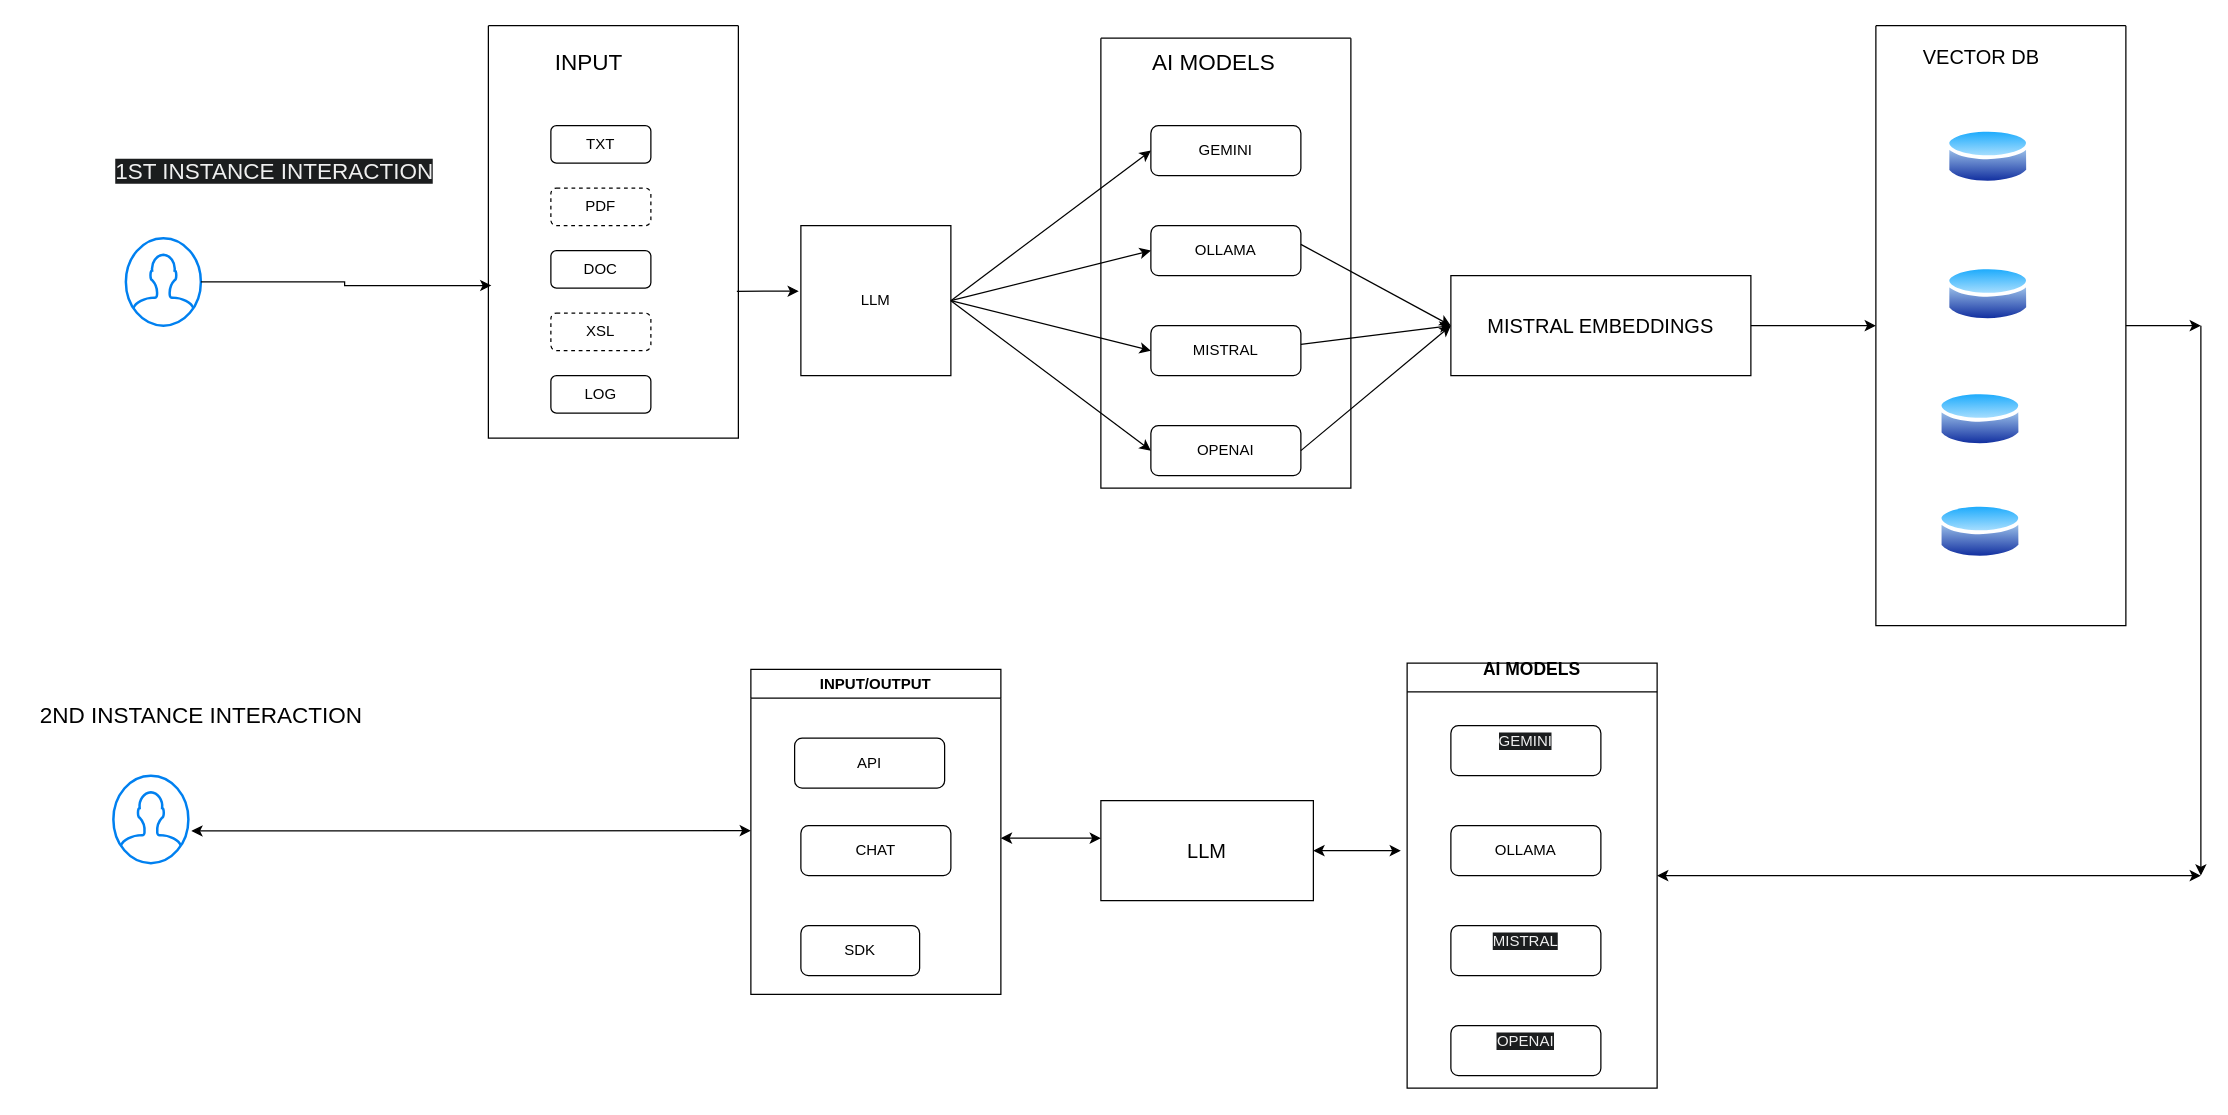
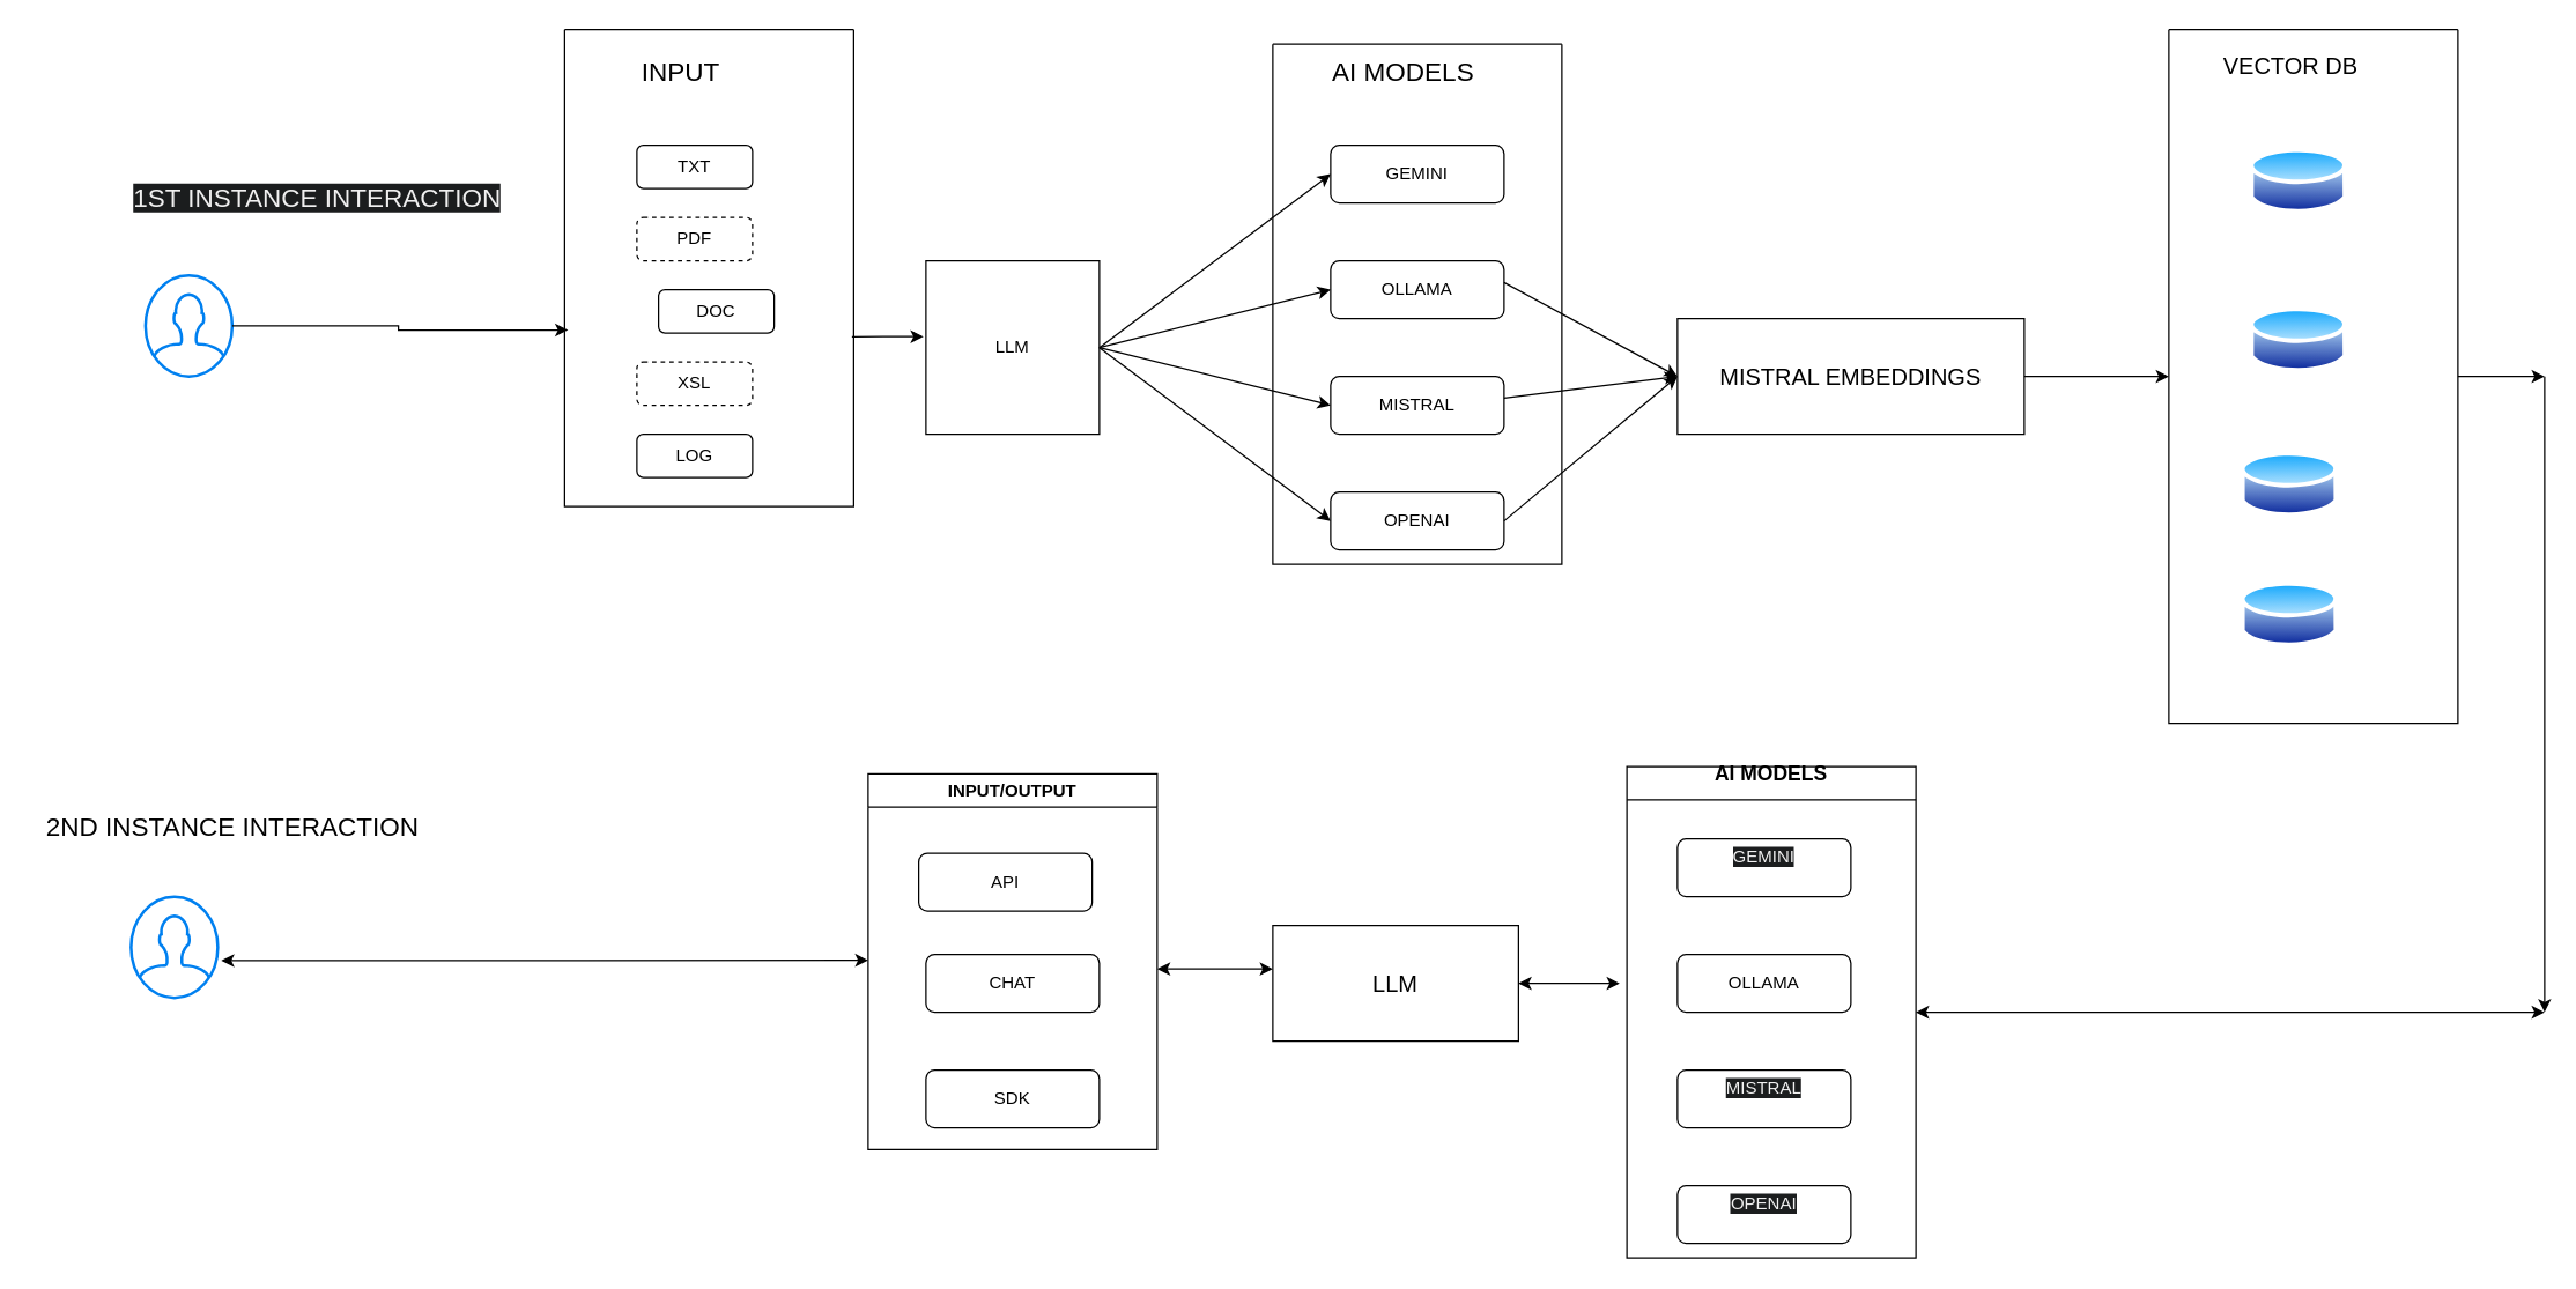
- <mxCell id="33" value="DOC" style="rounded=1;whiteSpace=wrap;html=1;" parent="30" vertex="1"><mxGeometry x="50" y="180" width="80" height="30" as="geometry" /></mxCell>
+ <mxCell id="33" value="DOC" style="rounded=1;whiteSpace=wrap;html=1;" parent="30" vertex="1"><mxGeometry x="65" y="180" width="80" height="30" as="geometry" /></mxCell>
- <mxCell id="8" value="SDK" style="rounded=1;whiteSpace=wrap;html=1;" parent="1" vertex="1"><mxGeometry x="640" y="740" width="95" height="40" as="geometry" /></mxCell>
+ <mxCell id="8" value="SDK" style="rounded=1;whiteSpace=wrap;html=1;" parent="1" vertex="1"><mxGeometry x="640" y="740" width="120" height="40" as="geometry" /></mxCell>
